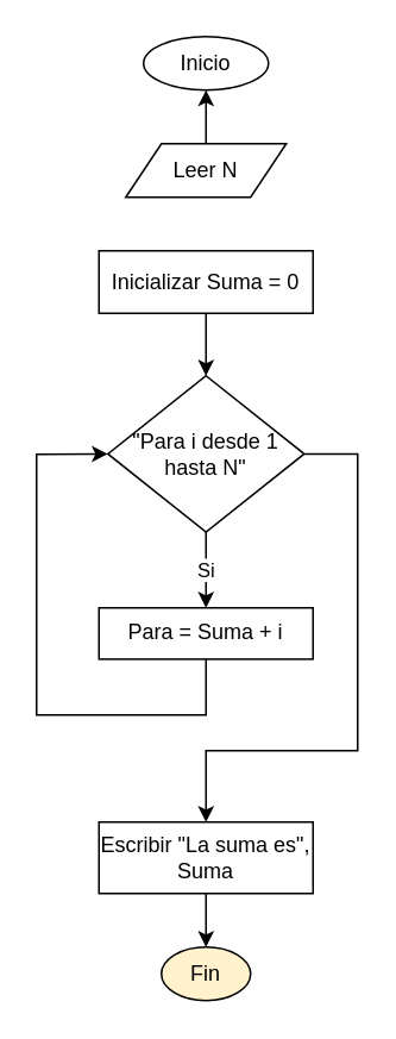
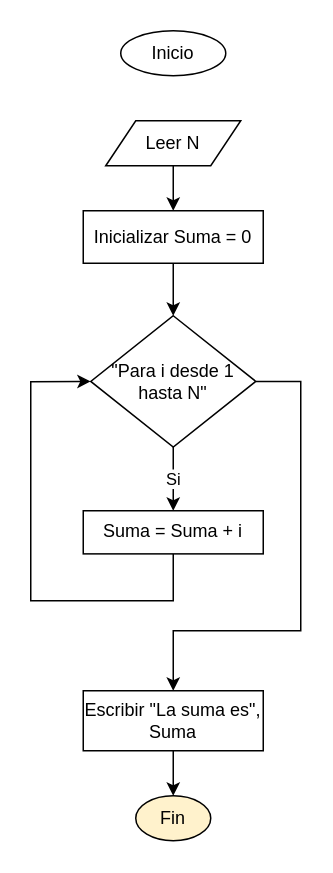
- <mxCell id="3" value="" style="edgeStyle=orthogonalEdgeStyle;rounded=0;orthogonalLoop=1;jettySize=auto;html=1;" edge="1" parent="1" source="4" target="2"><mxGeometry relative="1" as="geometry" /></mxCell>
+ <mxCell id="3" value="" style="edgeStyle=orthogonalEdgeStyle;rounded=0;orthogonalLoop=1;jettySize=auto;html=1;" edge="1" parent="1" source="4" target="6"><mxGeometry relative="1" as="geometry" /></mxCell>
- <mxCell id="10" value="Para = Suma + i" style="whiteSpace=wrap;html=1;" vertex="1" parent="1"><mxGeometry x="55" y="340" width="120" height="28.75" as="geometry" /></mxCell>
+ <mxCell id="10" value="Suma = Suma + i" style="whiteSpace=wrap;html=1;" vertex="1" parent="1"><mxGeometry x="55" y="340" width="120" height="28.75" as="geometry" /></mxCell>
